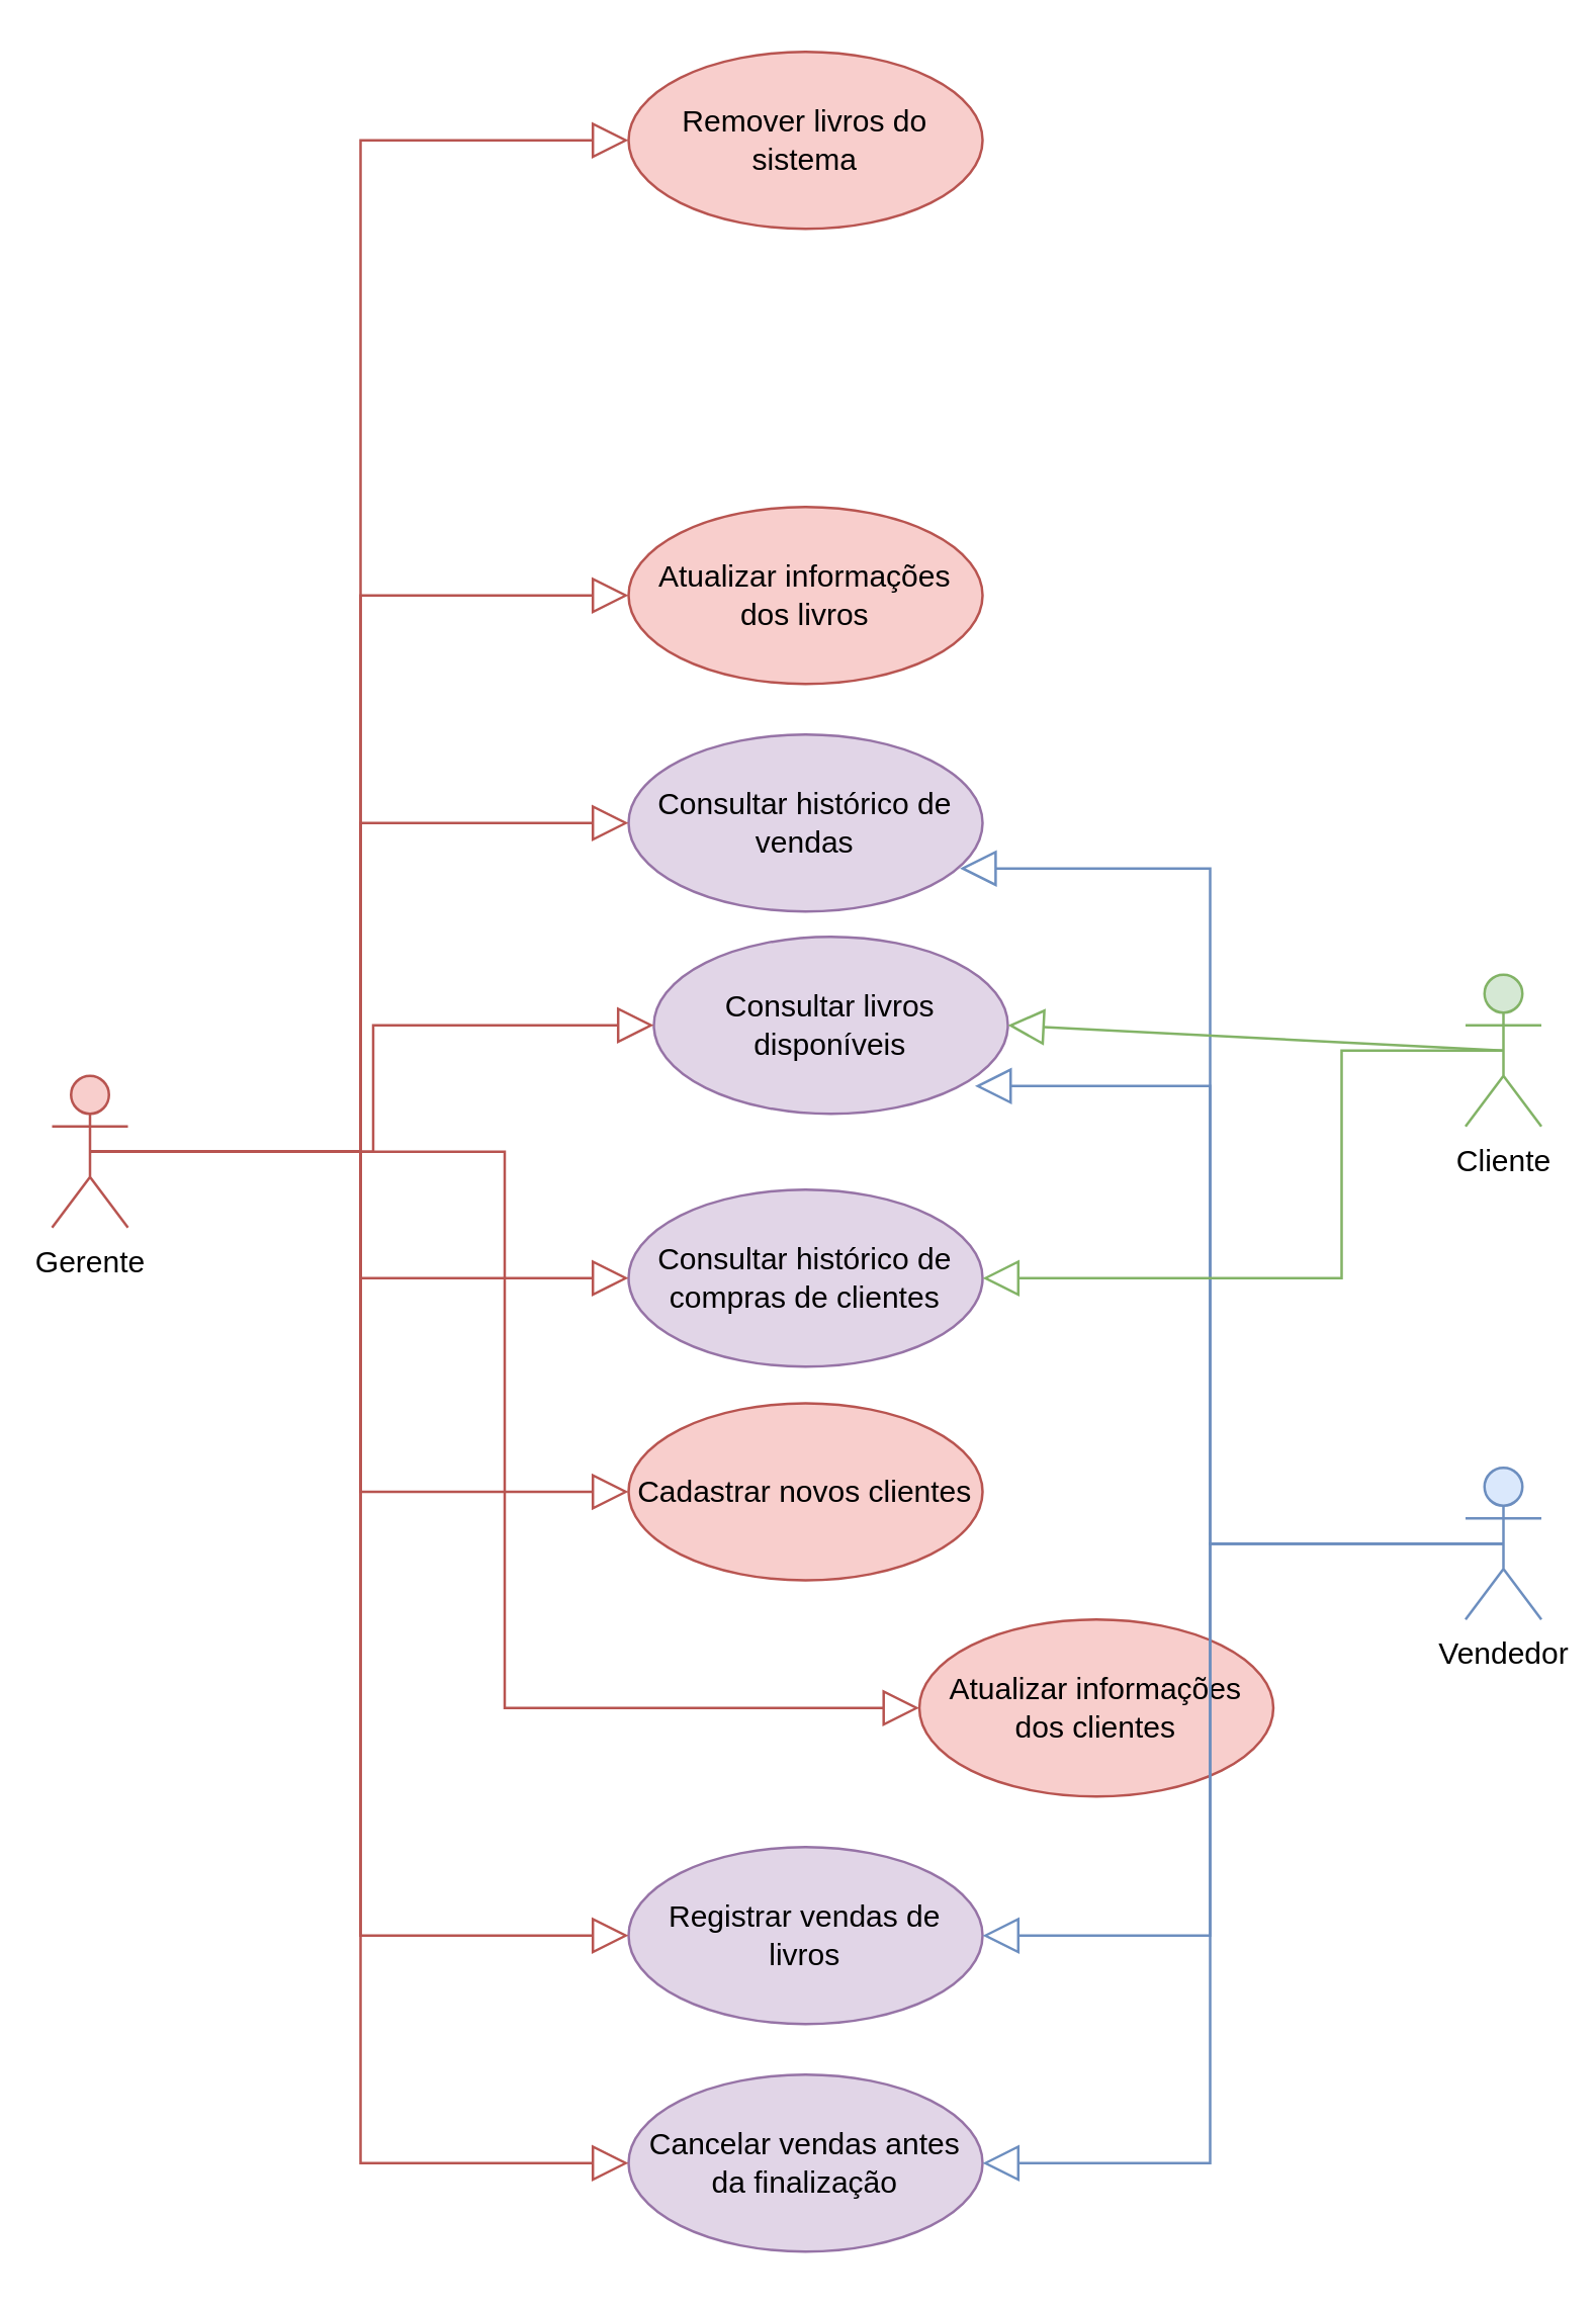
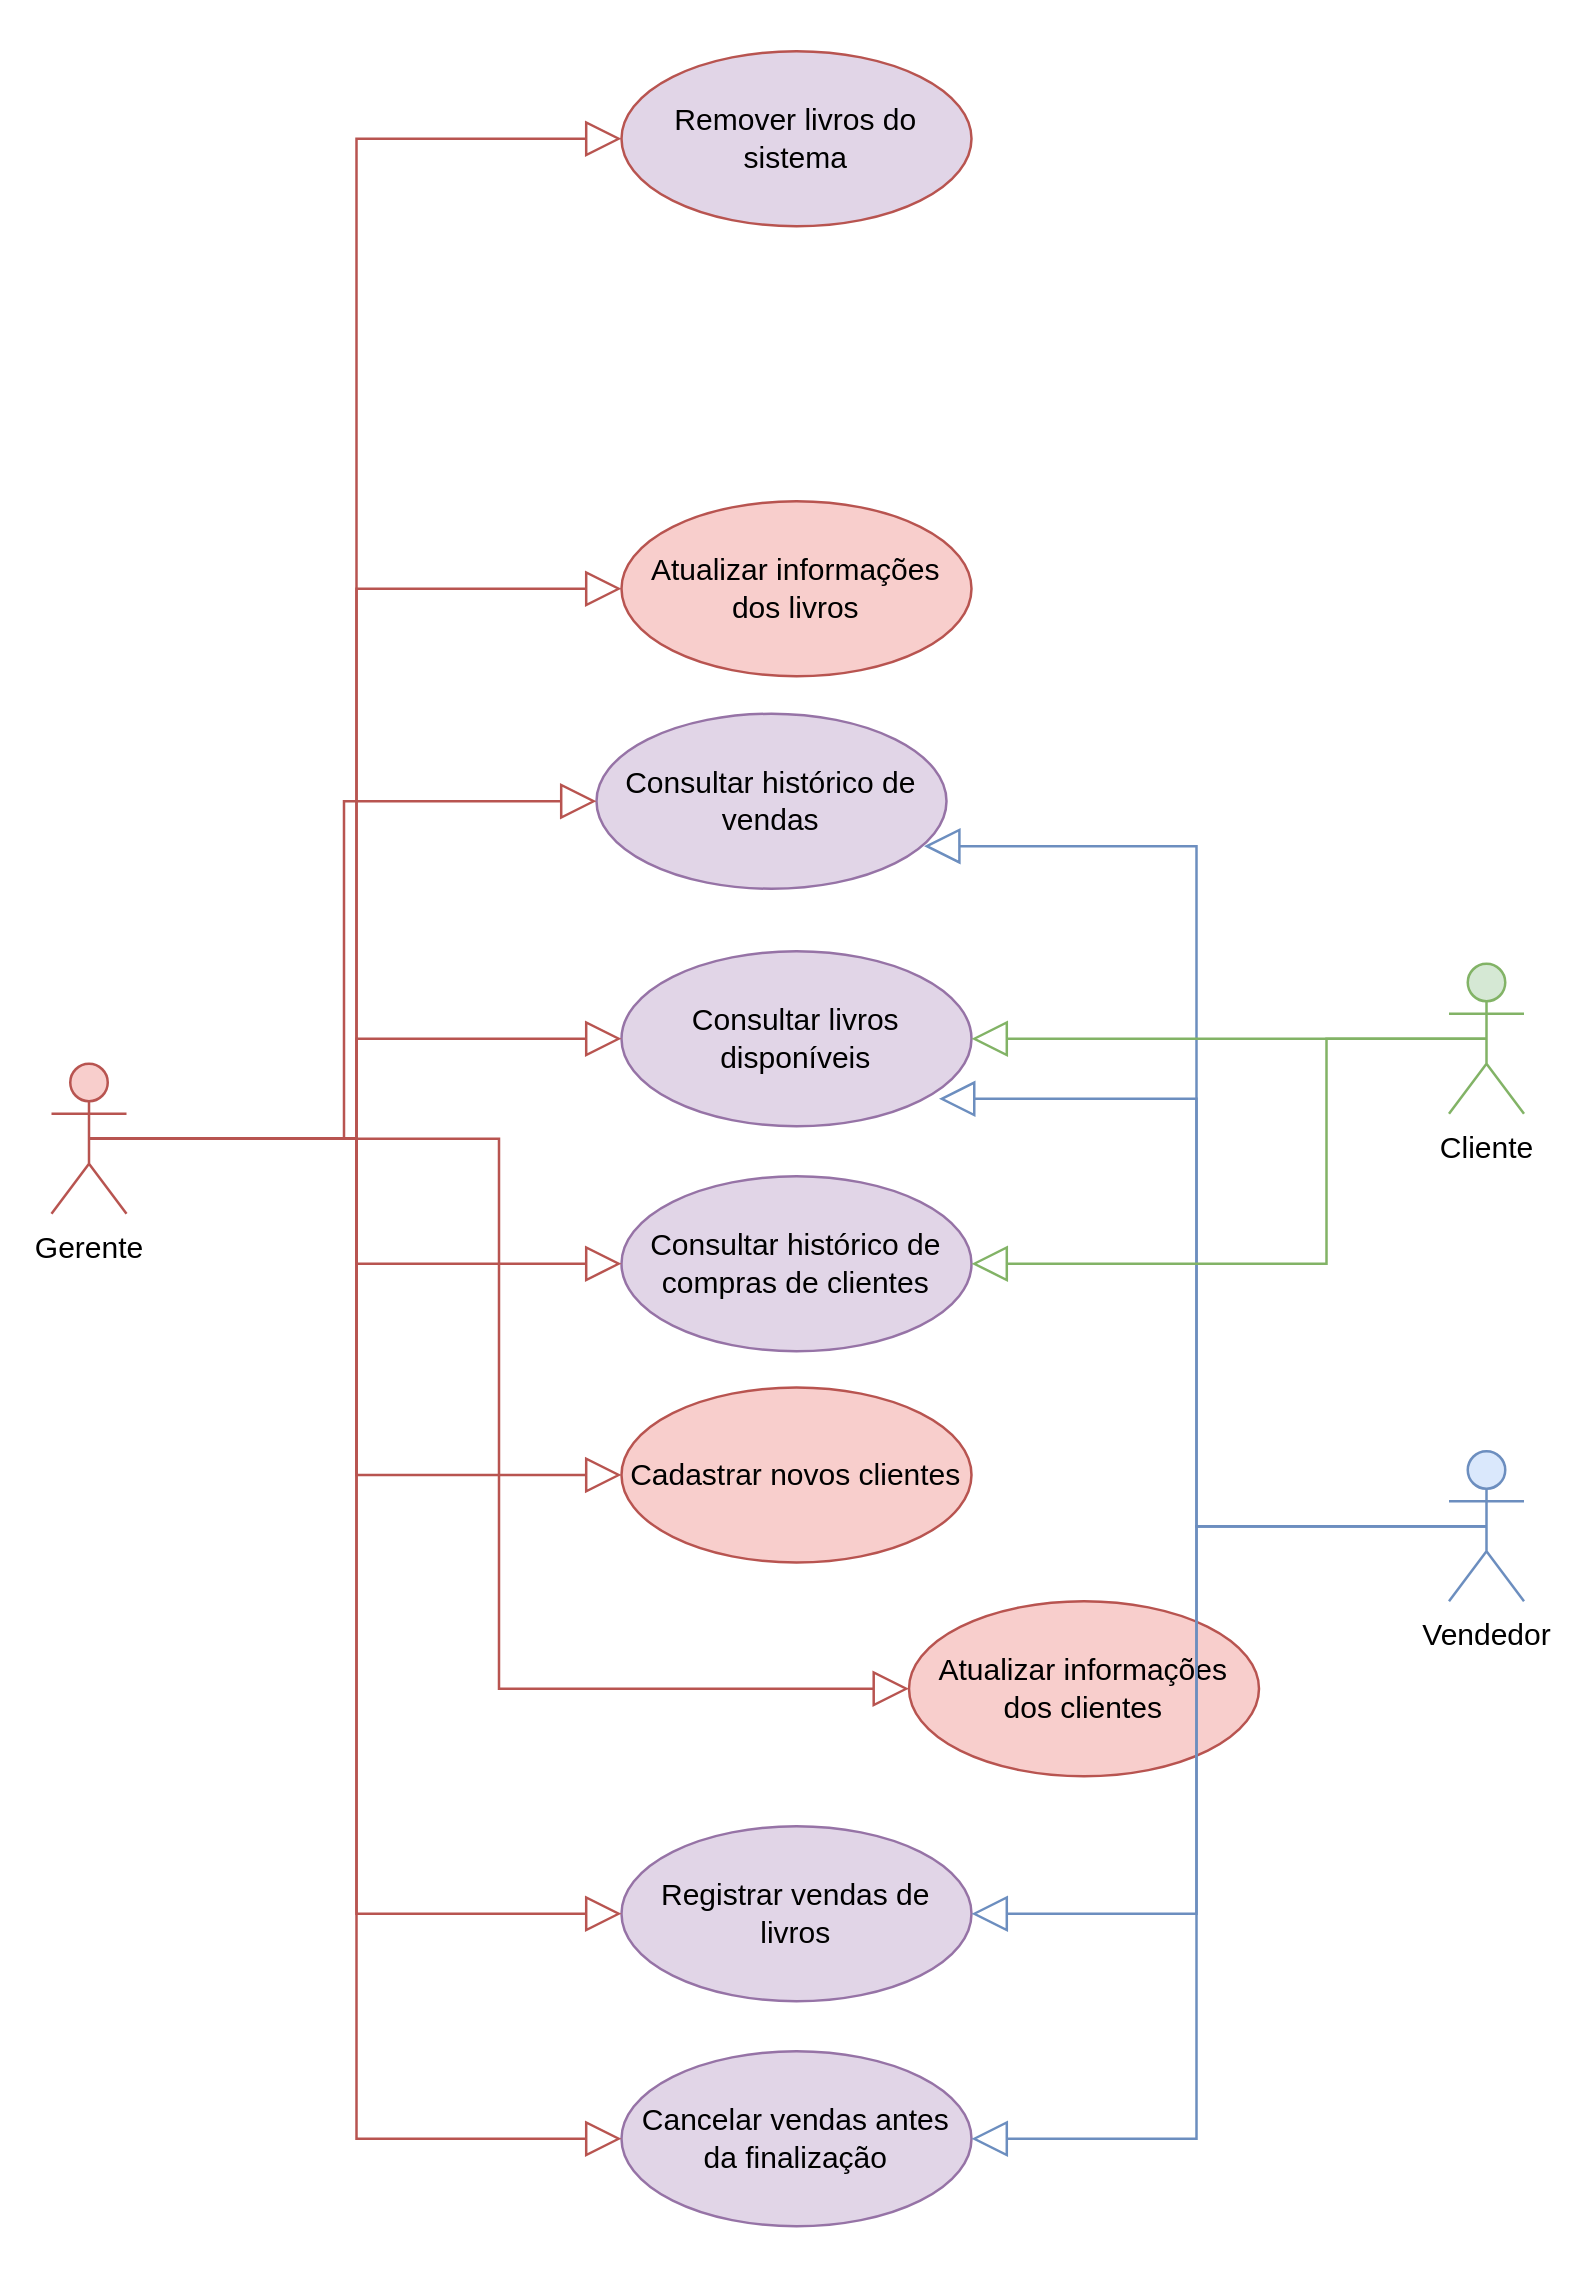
- <mxCell id="10" value="Remover livros do sistema" style="ellipse;whiteSpace=wrap;html=1;fillColor=#f8cecc;strokeColor=#b85450;" vertex="1" parent="1"><mxGeometry x="248" y="20" width="140" height="70" as="geometry" /></mxCell>
+ <mxCell id="10" value="Remover livros do sistema" style="ellipse;whiteSpace=wrap;html=1;fillColor=#e1d5e7;strokeColor=#b85450;" vertex="1" parent="1"><mxGeometry x="248" y="20" width="140" height="70" as="geometry" /></mxCell>
- <mxCell id="6" value="Consultar histórico de vendas" style="ellipse;whiteSpace=wrap;html=1;fillColor=#e1d5e7;strokeColor=#9673a6;" vertex="1" parent="1"><mxGeometry x="248" y="290" width="140" height="70" as="geometry" /></mxCell>
+ <mxCell id="6" value="Consultar histórico de vendas" style="ellipse;whiteSpace=wrap;html=1;fillColor=#e1d5e7;strokeColor=#9673a6;" vertex="1" parent="1"><mxGeometry x="238" y="285" width="140" height="70" as="geometry" /></mxCell>
- <mxCell id="7" value="Consultar livros disponíveis" style="ellipse;whiteSpace=wrap;html=1;fillColor=#e1d5e7;strokeColor=#9673a6;" vertex="1" parent="1"><mxGeometry x="258" y="370" width="140" height="70" as="geometry" /></mxCell>
+ <mxCell id="7" value="Consultar livros disponíveis" style="ellipse;whiteSpace=wrap;html=1;fillColor=#e1d5e7;strokeColor=#9673a6;" vertex="1" parent="1"><mxGeometry x="248" y="380" width="140" height="70" as="geometry" /></mxCell>
